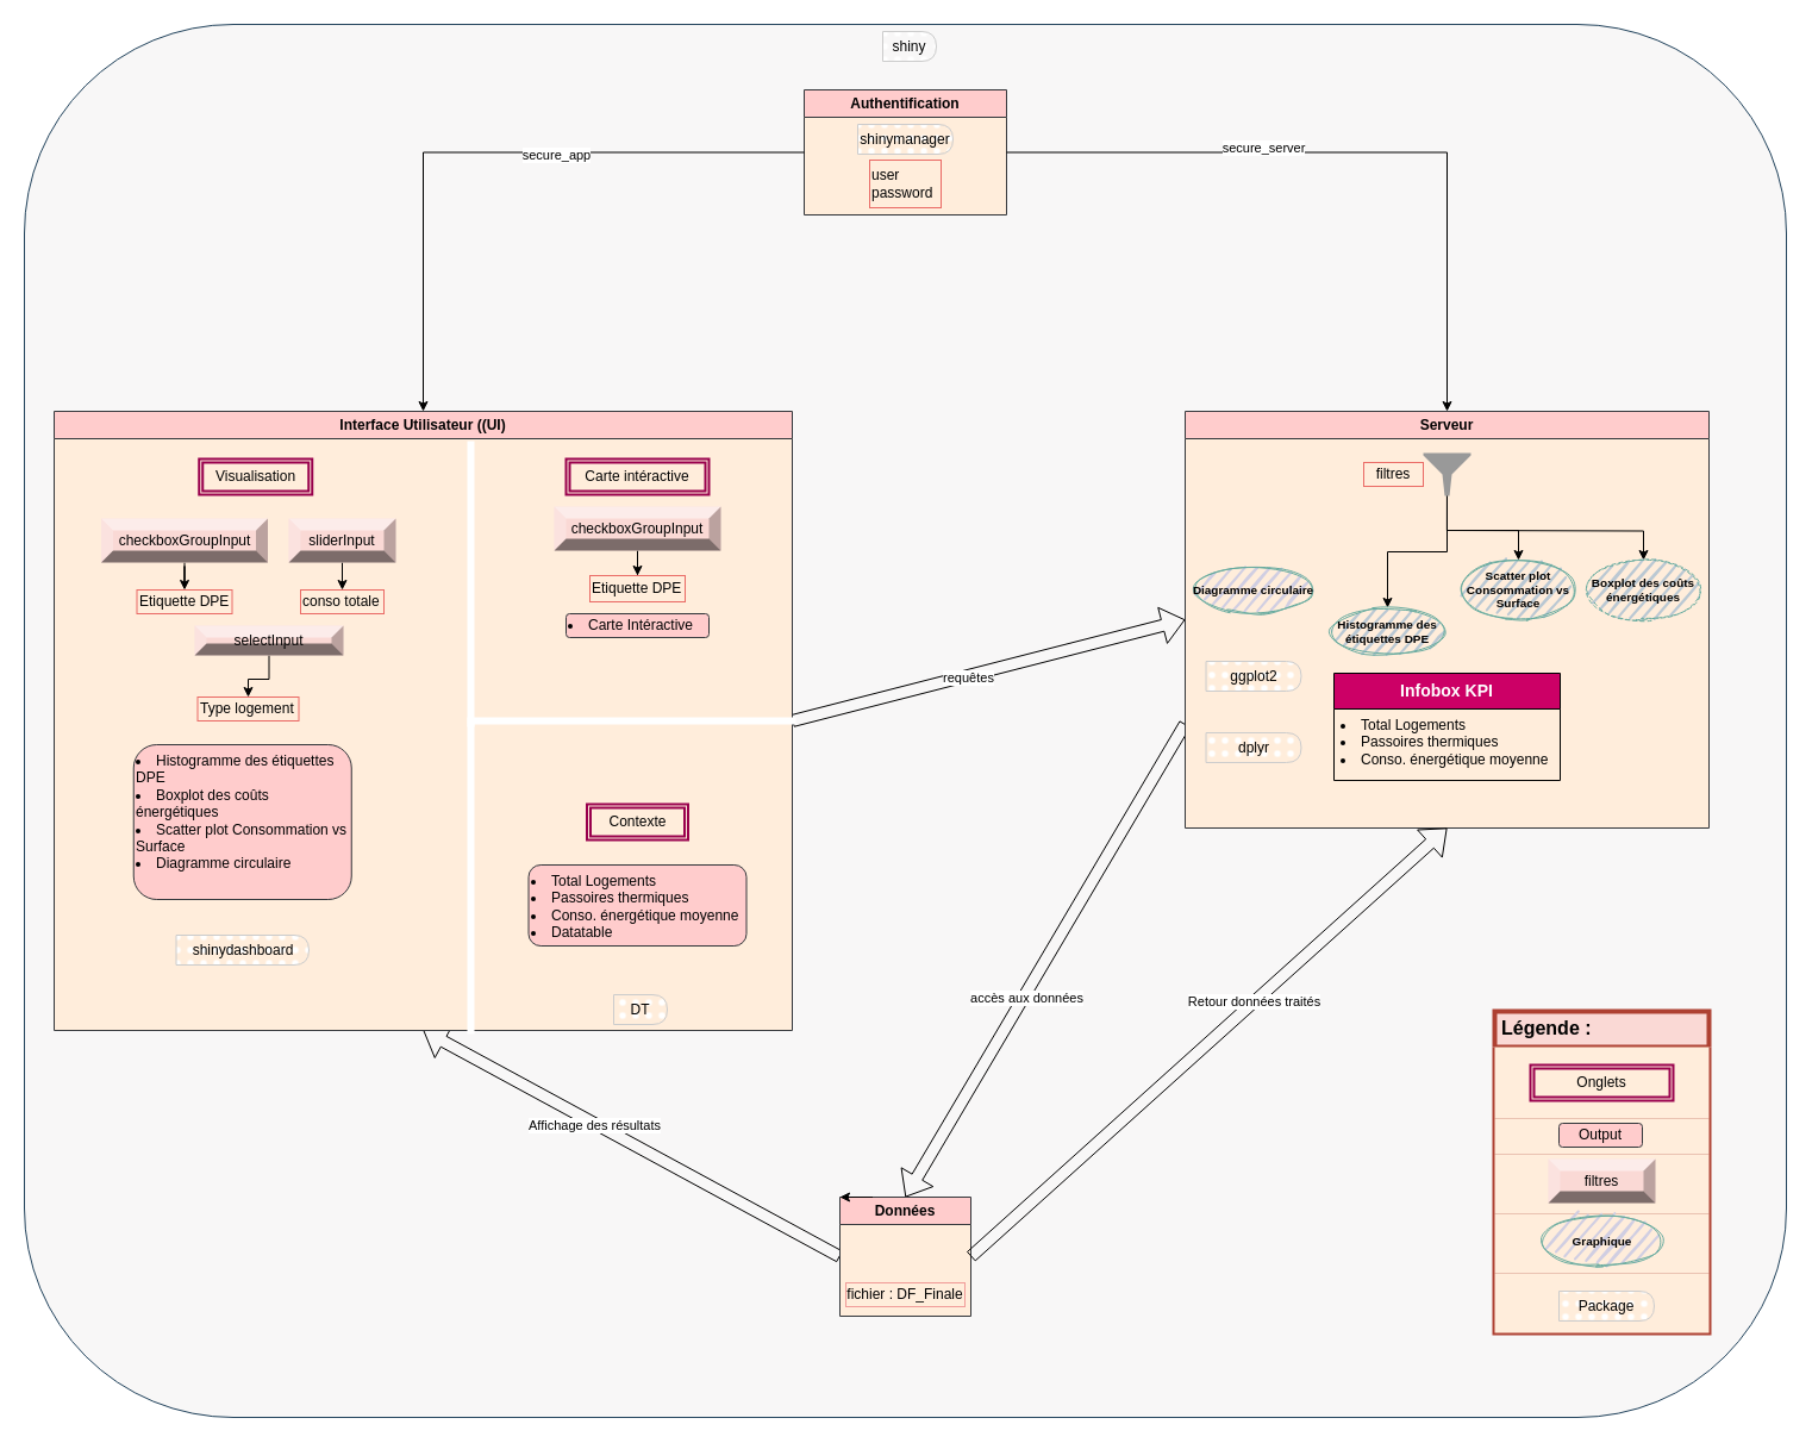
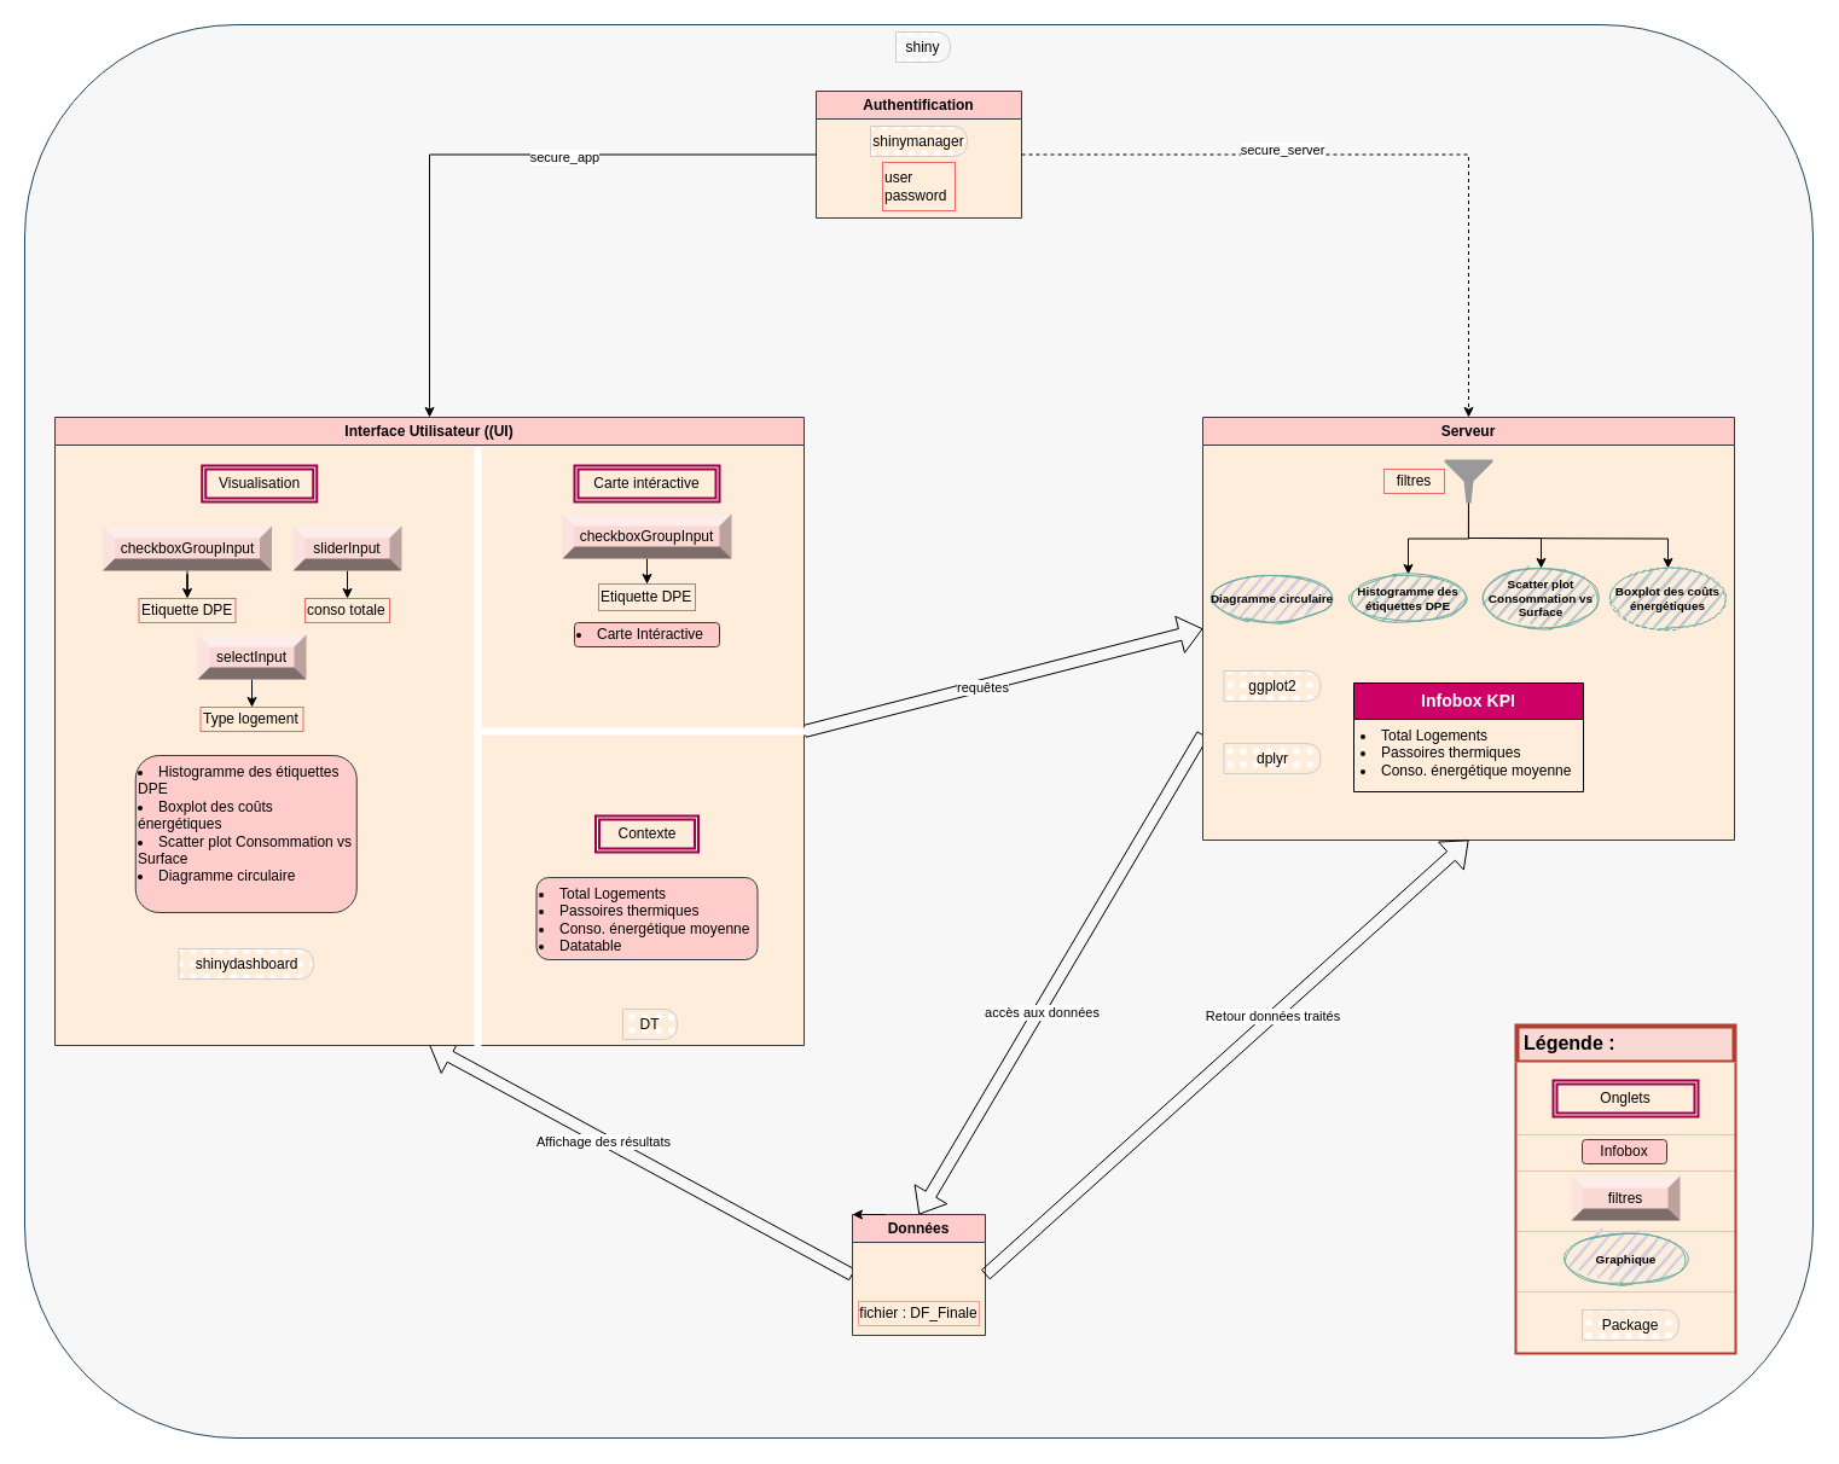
- <mxCell id="31" style="edgeStyle=orthogonalEdgeStyle;rounded=0;orthogonalLoop=1;jettySize=auto;html=1;exitX=1;exitY=0.5;exitDx=0;exitDy=0;entryX=0.5;entryY=0;entryDx=0;entryDy=0;" edge="1" parent="1" source="28" target="9"><mxGeometry relative="1" as="geometry" /></mxCell>
+ <mxCell id="31" style="edgeStyle=orthogonalEdgeStyle;rounded=0;orthogonalLoop=1;jettySize=auto;html=1;exitX=1;exitY=0.5;exitDx=0;exitDy=0;entryX=0.5;entryY=0;entryDx=0;entryDy=0;dashed=1;" edge="1" parent="1" source="28" target="9"><mxGeometry relative="1" as="geometry" /></mxCell>
- <mxCell id="15" value="&lt;h5&gt;Histogramme des étiquettes DPE&lt;/h5&gt;" style="ellipse;whiteSpace=wrap;html=1;strokeWidth=1;fillWeight=2;hachureGap=8;fillColor=#bac8d3;fillStyle=dots;sketch=1;strokeColor=#67AB9F;" parent="9" vertex="1"><mxGeometry x="120" y="165" width="100" height="40" as="geometry" /></mxCell>
+ <mxCell id="15" value="&lt;h5&gt;Histogramme des étiquettes DPE&lt;/h5&gt;" style="ellipse;whiteSpace=wrap;html=1;strokeWidth=1;fillWeight=2;hachureGap=8;fillColor=#bac8d3;fillStyle=dots;sketch=1;strokeColor=#67AB9F;" parent="9" vertex="1"><mxGeometry x="120" y="130" width="100" height="40" as="geometry" /></mxCell>
- <mxCell id="42" value="selectInput" style="labelPosition=center;verticalLabelPosition=middle;align=center;html=1;shape=mxgraph.basic.shaded_button;dx=10;fillColor=#fad9d5;strokeColor=#ae4132;whiteSpace=wrap;" vertex="1" parent="35"><mxGeometry x="118" y="180" width="125" height="25" as="geometry" /></mxCell>
+ <mxCell id="42" value="selectInput" style="labelPosition=center;verticalLabelPosition=middle;align=center;html=1;shape=mxgraph.basic.shaded_button;dx=10;fillColor=#fad9d5;strokeColor=#ae4132;whiteSpace=wrap;" vertex="1" parent="35"><mxGeometry x="118" y="180" width="90" height="37" as="geometry" /></mxCell>
- <mxCell id="70" value="Output" style="rounded=1;whiteSpace=wrap;html=1;fontStyle=0;fontFamily=Helvetica;align=center;verticalAlign=middle;fillColor=#ffcccc;strokeColor=#36393d;" vertex="1" parent="1"><mxGeometry x="1309" y="943" width="70" height="20" as="geometry" /></mxCell>
+ <mxCell id="70" value="Infobox" style="rounded=1;whiteSpace=wrap;html=1;fontStyle=0;fontFamily=Helvetica;align=center;verticalAlign=middle;fillColor=#ffcccc;strokeColor=#36393d;" vertex="1" parent="1"><mxGeometry x="1309" y="943" width="70" height="20" as="geometry" /></mxCell>
